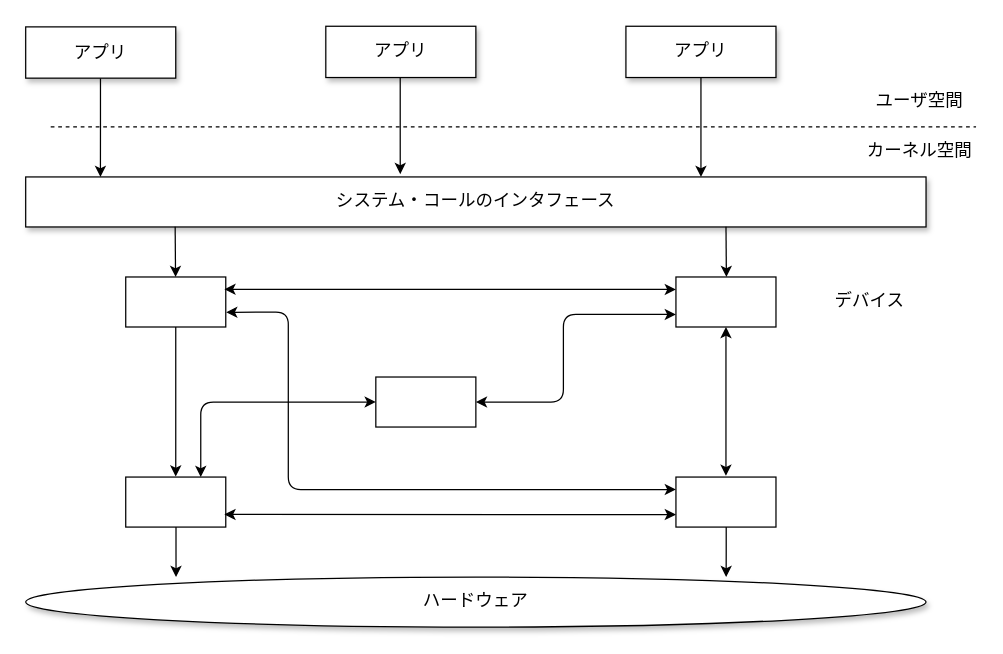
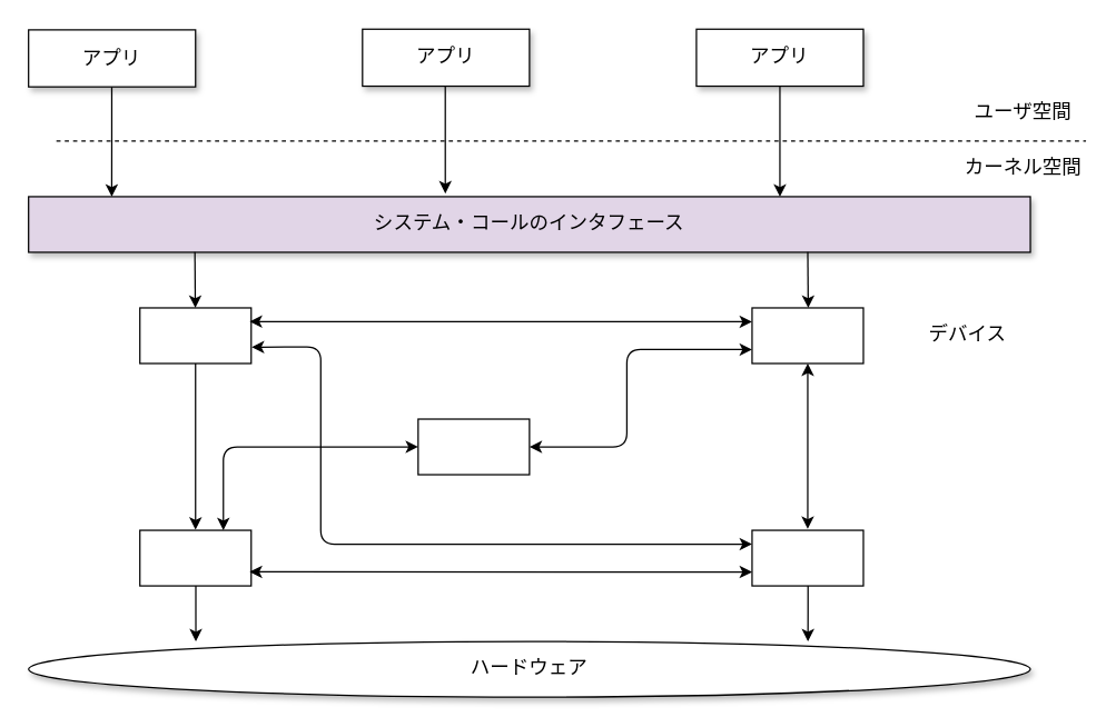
- <mxCell id="8" value="&lt;font style=&quot;font-size: 14px&quot; face=&quot;ヒラギノ角ゴ Pro W5&quot;&gt;システム・コールのインタフェース&lt;/font&gt;" style="rounded=0;whiteSpace=wrap;html=1;shadow=1;" parent="1" vertex="1"><mxGeometry x="20" y="141" width="720" height="40" as="geometry" /></mxCell>
+ <mxCell id="8" value="&lt;font style=&quot;font-size: 14px&quot; face=&quot;ヒラギノ角ゴ Pro W5&quot;&gt;システム・コールのインタフェース&lt;/font&gt;" style="rounded=0;whiteSpace=wrap;html=1;shadow=1;fillColor=#e1d5e7;" parent="1" vertex="1"><mxGeometry x="20" y="141" width="720" height="40" as="geometry" /></mxCell>
